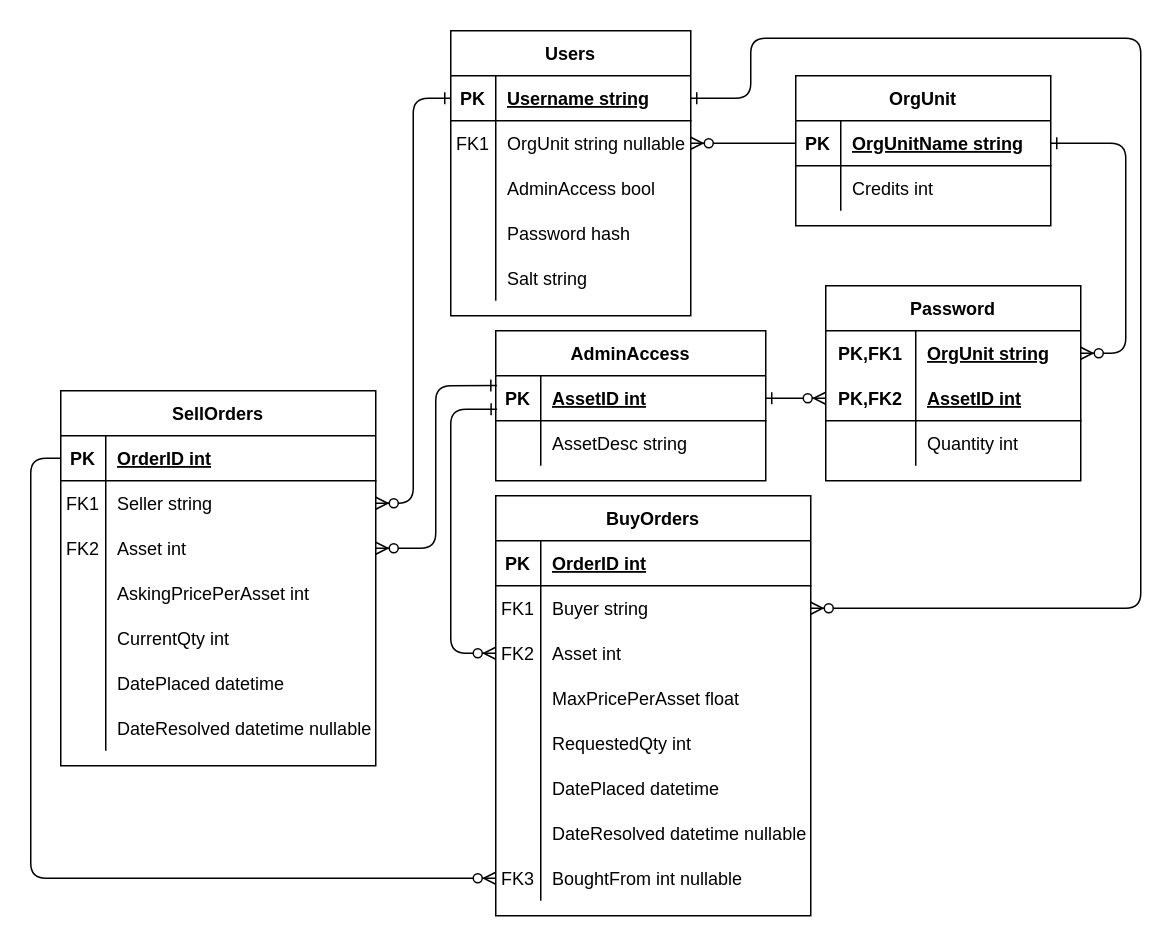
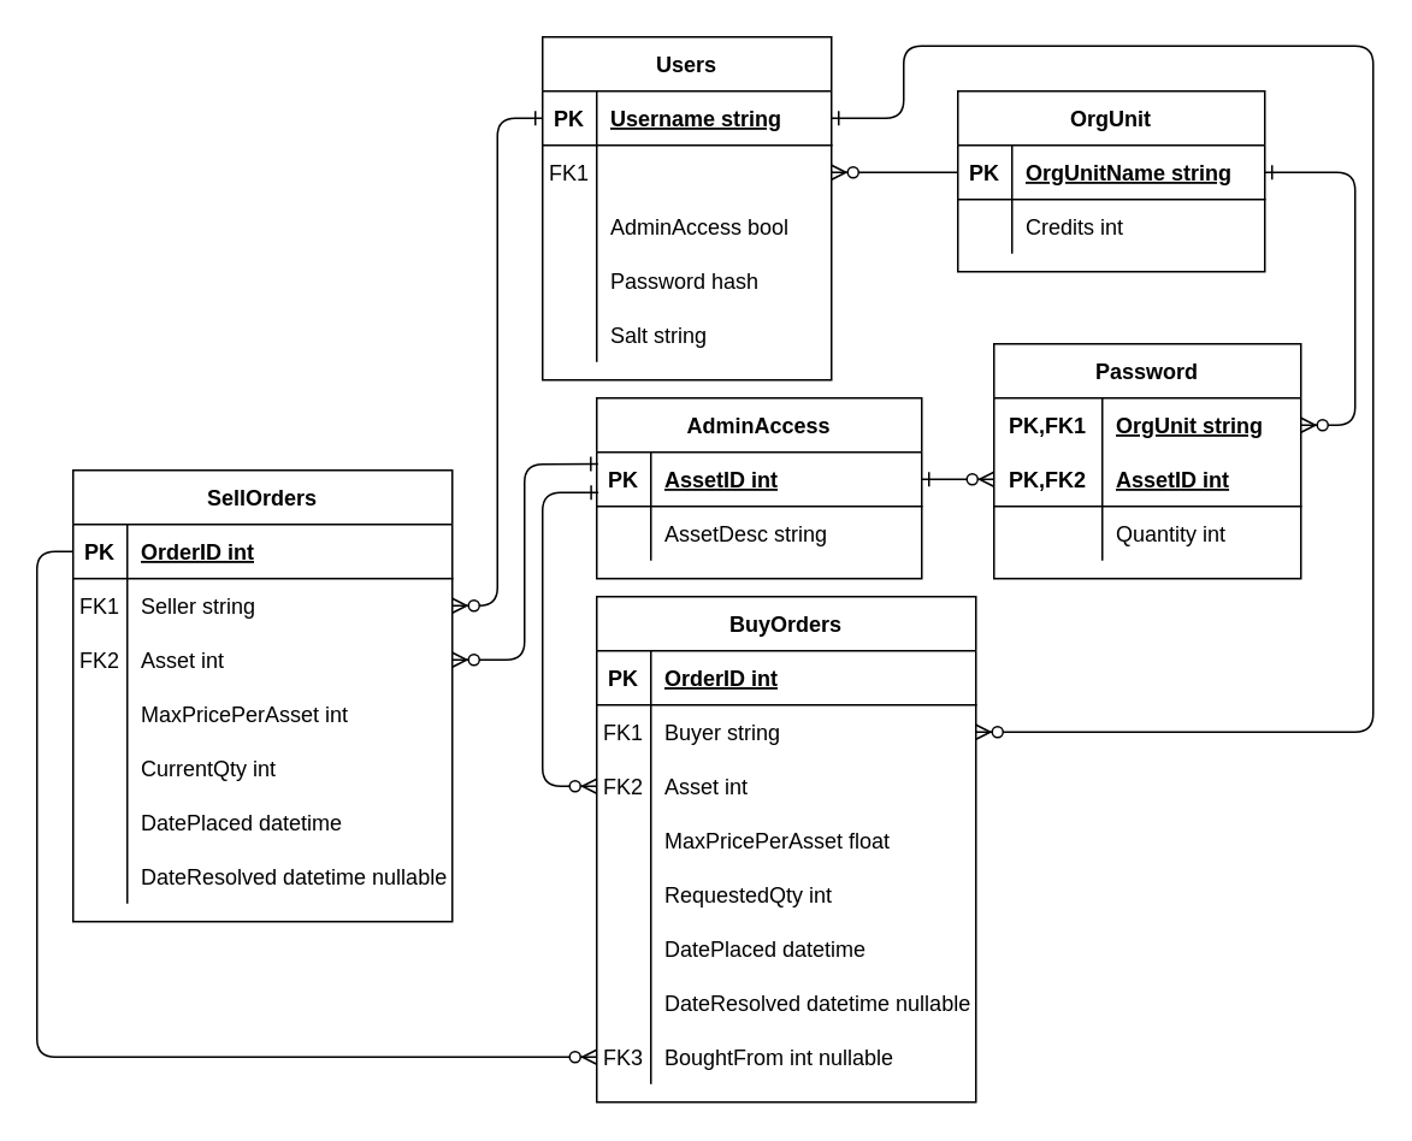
- <mxCell id="15" value="OrgUnit string nullable" style="shape=partialRectangle;overflow=hidden;connectable=0;fillColor=none;top=0;left=0;bottom=0;right=0;align=left;spacingLeft=6;" parent="13" vertex="1"><mxGeometry x="30" width="130" height="30" as="geometry" /></mxCell>
- <mxCell id="50" value="AskingPricePerAsset int" style="shape=partialRectangle;connectable=0;fillColor=none;top=0;left=0;bottom=0;right=0;align=left;spacingLeft=6;overflow=hidden;" parent="48" vertex="1"><mxGeometry x="30" width="180" height="30" as="geometry" /></mxCell>
+ <mxCell id="50" value="MaxPricePerAsset int" style="shape=partialRectangle;connectable=0;fillColor=none;top=0;left=0;bottom=0;right=0;align=left;spacingLeft=6;overflow=hidden;" parent="48" vertex="1"><mxGeometry x="30" width="180" height="30" as="geometry" /></mxCell>
